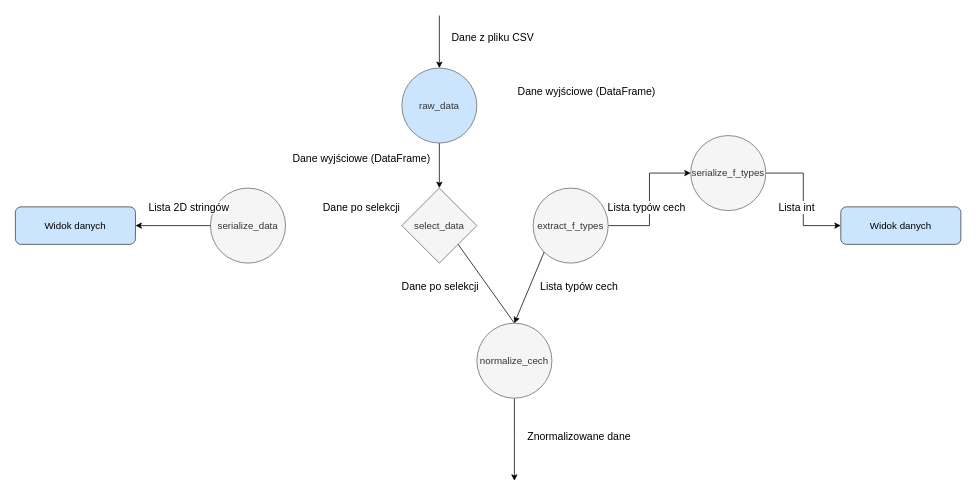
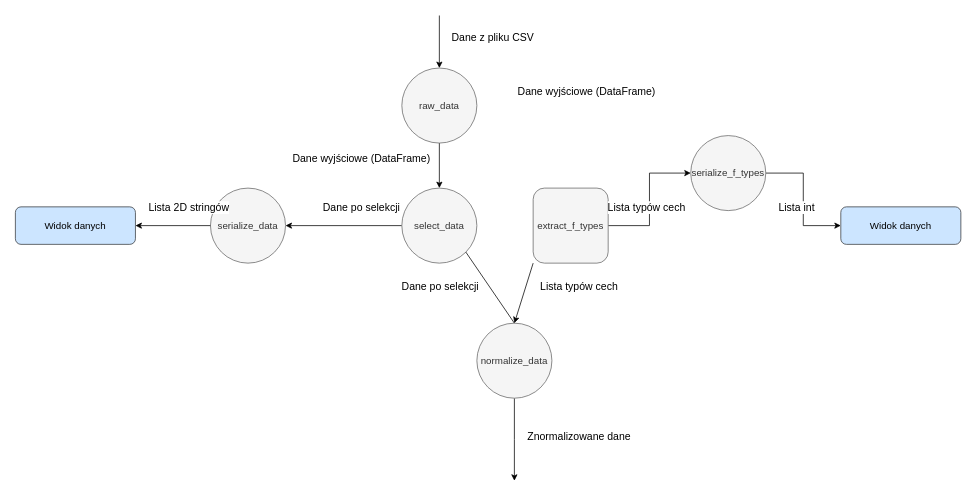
- <mxCell id="3" value="&lt;font style=&quot;font-size: 13px;&quot;&gt;raw_data&lt;/font&gt;" style="ellipse;whiteSpace=wrap;html=1;aspect=fixed;fillColor=#cce5ff;strokeColor=#666666;fontColor=#333333;" vertex="1" parent="1"><mxGeometry x="535" y="90" width="100" height="100" as="geometry" /></mxCell>
+ <mxCell id="3" value="&lt;font style=&quot;font-size: 13px;&quot;&gt;raw_data&lt;/font&gt;" style="ellipse;whiteSpace=wrap;html=1;aspect=fixed;fillColor=#f5f5f5;strokeColor=#666666;fontColor=#333333;" vertex="1" parent="1"><mxGeometry x="535" y="90" width="100" height="100" as="geometry" /></mxCell>
+ <mxCell id="4" style="edgeStyle=orthogonalEdgeStyle;rounded=0;orthogonalLoop=1;jettySize=auto;html=1;entryX=1;entryY=0.5;entryDx=0;entryDy=0;" edge="1" parent="1" source="5" target="8"><mxGeometry relative="1" as="geometry" /></mxCell>
- <mxCell id="5" value="&lt;span style=&quot;font-size: 13px;&quot;&gt;select_data&lt;/span&gt;" style="rhombus;whiteSpace=wrap;html=1;aspect=fixed;fillColor=#f5f5f5;strokeColor=#666666;fontColor=#333333;" vertex="1" parent="1"><mxGeometry x="535" y="250" width="100" height="100" as="geometry" /></mxCell>
+ <mxCell id="5" value="&lt;span style=&quot;font-size: 13px;&quot;&gt;select_data&lt;/span&gt;" style="ellipse;whiteSpace=wrap;html=1;aspect=fixed;fillColor=#f5f5f5;strokeColor=#666666;fontColor=#333333;" vertex="1" parent="1"><mxGeometry x="535" y="250" width="100" height="100" as="geometry" /></mxCell>
- <mxCell id="7" value="&lt;span style=&quot;font-size: 13px;&quot;&gt;extract_f_types&lt;/span&gt;" style="ellipse;whiteSpace=wrap;html=1;aspect=fixed;fillColor=#f5f5f5;strokeColor=#666666;fontColor=#333333;" vertex="1" parent="1"><mxGeometry x="710" y="250" width="100" height="100" as="geometry" /></mxCell>
+ <mxCell id="7" value="&lt;span style=&quot;font-size: 13px;&quot;&gt;extract_f_types&lt;/span&gt;" style="whiteSpace=wrap;html=1;aspect=fixed;fillColor=#f5f5f5;strokeColor=#666666;fontColor=#333333;rounded=1;" vertex="1" parent="1"><mxGeometry x="710" y="250" width="100" height="100" as="geometry" /></mxCell>
- <mxCell id="14" value="&lt;span style=&quot;font-size: 13px;&quot;&gt;normalize_cech&lt;/span&gt;" style="ellipse;whiteSpace=wrap;html=1;aspect=fixed;fillColor=#f5f5f5;strokeColor=#666666;fontColor=#333333;" vertex="1" parent="1"><mxGeometry x="635" y="430" width="100" height="100" as="geometry" /></mxCell>
+ <mxCell id="14" value="&lt;span style=&quot;font-size: 13px;&quot;&gt;normalize_data&lt;/span&gt;" style="ellipse;whiteSpace=wrap;html=1;aspect=fixed;fillColor=#f5f5f5;strokeColor=#666666;fontColor=#333333;" vertex="1" parent="1"><mxGeometry x="635" y="430" width="100" height="100" as="geometry" /></mxCell>
